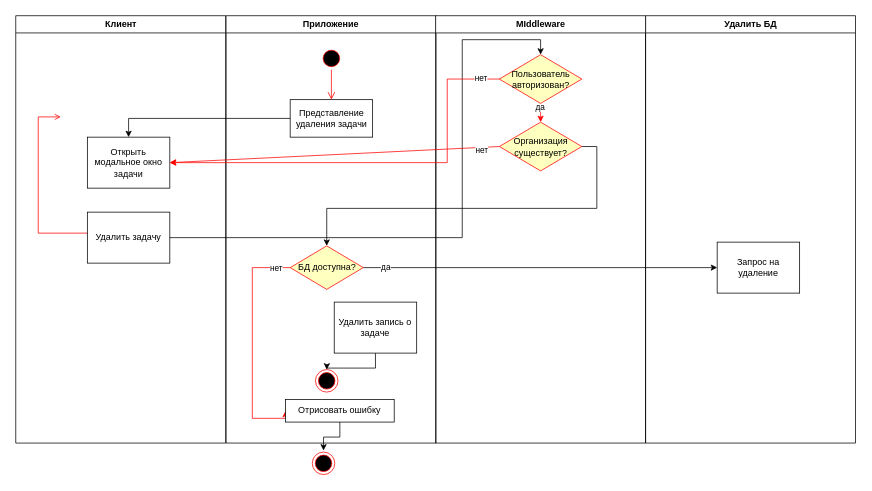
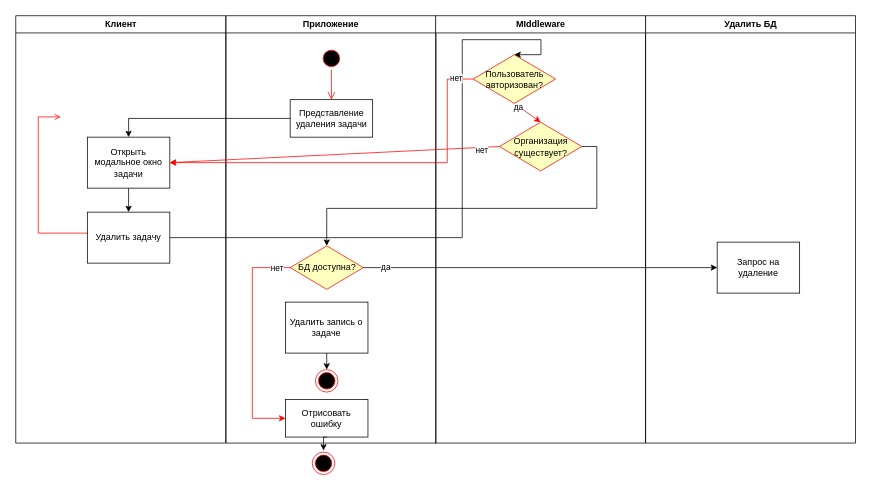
- <mxCell id="24" value="Пользователь авторизован?" style="rhombus;whiteSpace=wrap;html=1;fontColor=#000000;fillColor=#ffffc0;strokeColor=#ff0000;" vertex="1" parent="21"><mxGeometry x="85" y="52" width="110" height="65" as="geometry" /></mxCell>
+ <mxCell id="24" value="Пользователь авторизован?" style="rhombus;whiteSpace=wrap;html=1;fontColor=#000000;fillColor=#ffffc0;strokeColor=#ff0000;" vertex="1" parent="21"><mxGeometry x="50" y="52" width="110" height="65" as="geometry" /></mxCell>
+ <mxCell id="4" style="edgeStyle=orthogonalEdgeStyle;rounded=0;orthogonalLoop=1;jettySize=auto;html=1;exitX=0.5;exitY=1;exitDx=0;exitDy=0;entryX=0.5;entryY=0;entryDx=0;entryDy=0;" edge="1" parent="2" source="5" target="6"><mxGeometry relative="1" as="geometry" /></mxCell>
- <mxCell id="15" value="Удалить запись о задаче" style="html=1;whiteSpace=wrap;" vertex="1" parent="7"><mxGeometry x="144.25" y="382" width="110" height="68" as="geometry" /></mxCell>
+ <mxCell id="15" value="Удалить запись о задаче" style="html=1;whiteSpace=wrap;" vertex="1" parent="7"><mxGeometry x="79.25" y="382" width="110" height="68" as="geometry" /></mxCell>
- <mxCell id="17" value="Отрисовать ошибку" style="html=1;whiteSpace=wrap;" vertex="1" parent="7"><mxGeometry x="79.25" y="512" width="145" height="30" as="geometry" /></mxCell>
+ <mxCell id="17" value="Отрисовать ошибку" style="html=1;whiteSpace=wrap;" vertex="1" parent="7"><mxGeometry x="79.25" y="512" width="110" height="50" as="geometry" /></mxCell>
